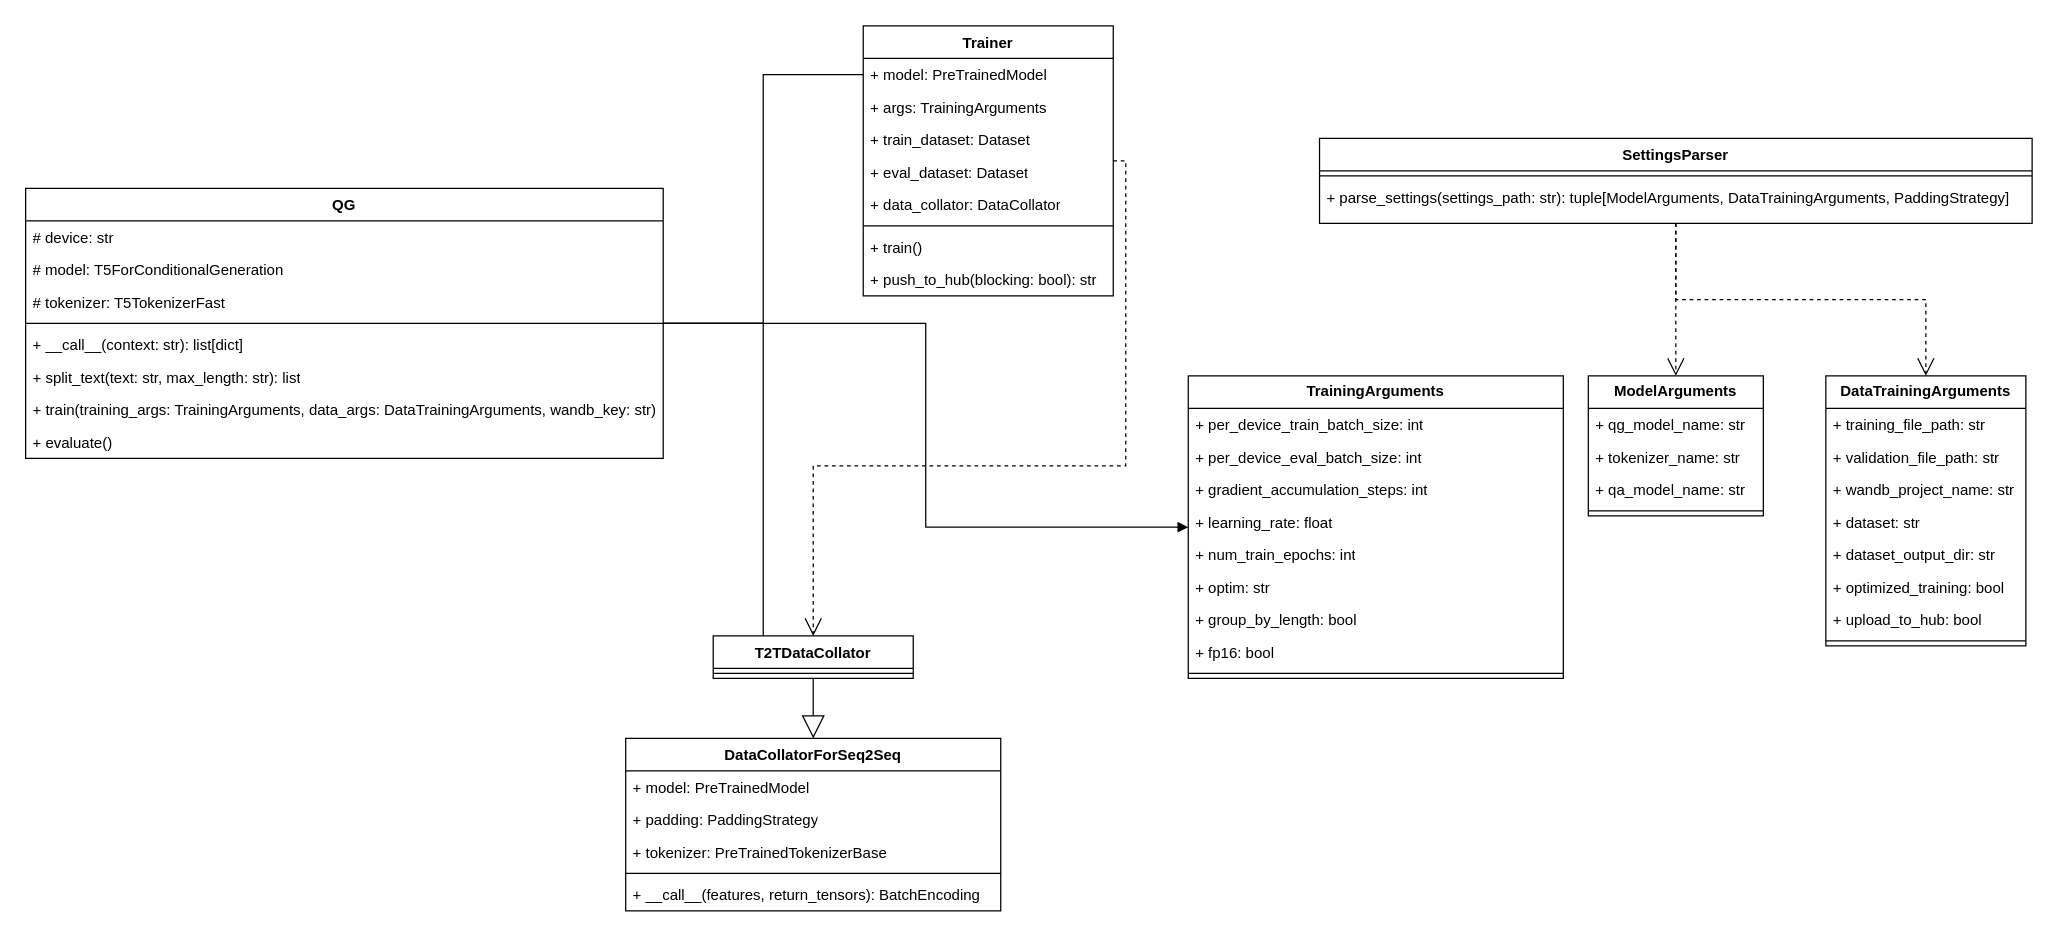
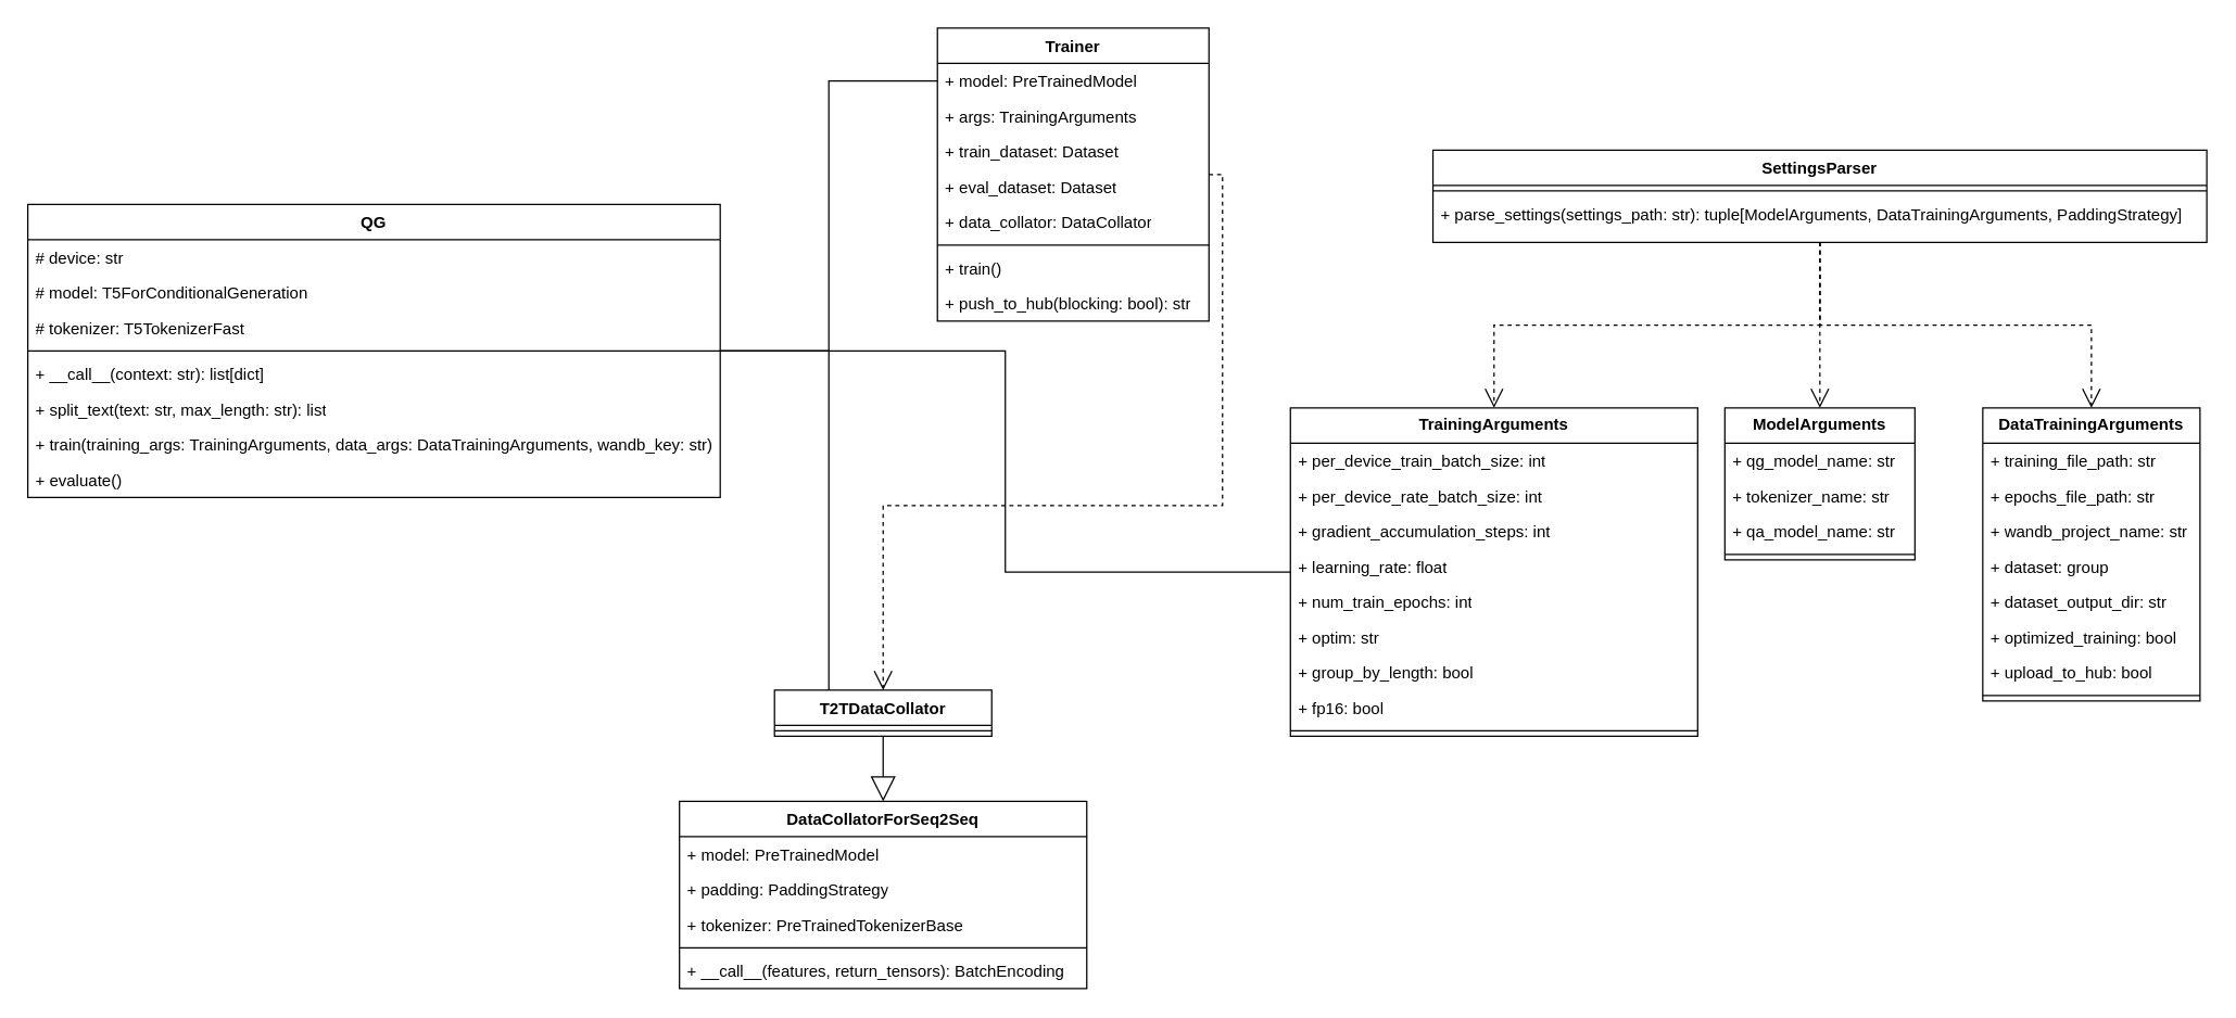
+ <mxCell id="37" value="" style="endArrow=open;endSize=12;dashed=1;html=1;rounded=0;exitX=0.5;exitY=1;exitDx=0;exitDy=0;entryX=0.5;entryY=0;entryDx=0;entryDy=0;edgeStyle=orthogonalEdgeStyle;fontStyle=0;" parent="1" source="20" target="38" edge="1"><mxGeometry y="40" width="160" relative="1" as="geometry"><mxPoint x="1050" y="320" as="sourcePoint" /><mxPoint x="1280" y="280" as="targetPoint" /><mxPoint as="offset" /></mxGeometry></mxCell>
- <mxCell id="40" value="+ per_device_eval_batch_size: int" style="text;strokeColor=none;fillColor=none;align=left;verticalAlign=top;spacingLeft=4;spacingRight=4;overflow=hidden;rotatable=0;points=[[0,0.5],[1,0.5]];portConstraint=eastwest;whiteSpace=wrap;html=1;" parent="38" vertex="1"><mxGeometry y="52" width="300" height="26" as="geometry" /></mxCell>
+ <mxCell id="40" value="+ per_device_rate_batch_size: int" style="text;strokeColor=none;fillColor=none;align=left;verticalAlign=top;spacingLeft=4;spacingRight=4;overflow=hidden;rotatable=0;points=[[0,0.5],[1,0.5]];portConstraint=eastwest;whiteSpace=wrap;html=1;" parent="38" vertex="1"><mxGeometry y="52" width="300" height="26" as="geometry" /></mxCell>
- <mxCell id="30" value="+ validation_file_path: str" style="text;strokeColor=none;fillColor=none;align=left;verticalAlign=top;spacingLeft=4;spacingRight=4;overflow=hidden;rotatable=0;points=[[0,0.5],[1,0.5]];portConstraint=eastwest;whiteSpace=wrap;html=1;" parent="28" vertex="1"><mxGeometry y="52" width="160" height="26" as="geometry" /></mxCell>
+ <mxCell id="30" value="+ epochs_file_path: str" style="text;strokeColor=none;fillColor=none;align=left;verticalAlign=top;spacingLeft=4;spacingRight=4;overflow=hidden;rotatable=0;points=[[0,0.5],[1,0.5]];portConstraint=eastwest;whiteSpace=wrap;html=1;" parent="28" vertex="1"><mxGeometry y="52" width="160" height="26" as="geometry" /></mxCell>
- <mxCell id="32" value="+ dataset: str" style="text;strokeColor=none;fillColor=none;align=left;verticalAlign=top;spacingLeft=4;spacingRight=4;overflow=hidden;rotatable=0;points=[[0,0.5],[1,0.5]];portConstraint=eastwest;whiteSpace=wrap;html=1;" parent="28" vertex="1"><mxGeometry y="104" width="160" height="26" as="geometry" /></mxCell>
+ <mxCell id="32" value="+ dataset: group" style="text;strokeColor=none;fillColor=none;align=left;verticalAlign=top;spacingLeft=4;spacingRight=4;overflow=hidden;rotatable=0;points=[[0,0.5],[1,0.5]];portConstraint=eastwest;whiteSpace=wrap;html=1;" parent="28" vertex="1"><mxGeometry y="104" width="160" height="26" as="geometry" /></mxCell>
- <mxCell id="62" value="" style="endArrow=block;html=1;edgeStyle=orthogonalEdgeStyle;rounded=0;exitX=1;exitY=0.5;exitDx=0;exitDy=0;entryX=0;entryY=0.5;entryDx=0;entryDy=0;fontStyle=0;" parent="1" source="2" target="38" edge="1"><mxGeometry relative="1" as="geometry"><mxPoint x="560" y="260" as="sourcePoint" /><mxPoint x="932.667" y="430" as="targetPoint" /></mxGeometry></mxCell>
+ <mxCell id="62" value="" style="endArrow=none;html=1;edgeStyle=orthogonalEdgeStyle;rounded=0;exitX=1;exitY=0.5;exitDx=0;exitDy=0;entryX=0;entryY=0.5;entryDx=0;entryDy=0;fontStyle=0;" parent="1" source="2" target="38" edge="1"><mxGeometry relative="1" as="geometry"><mxPoint x="560" y="260" as="sourcePoint" /><mxPoint x="932.667" y="430" as="targetPoint" /></mxGeometry></mxCell>
